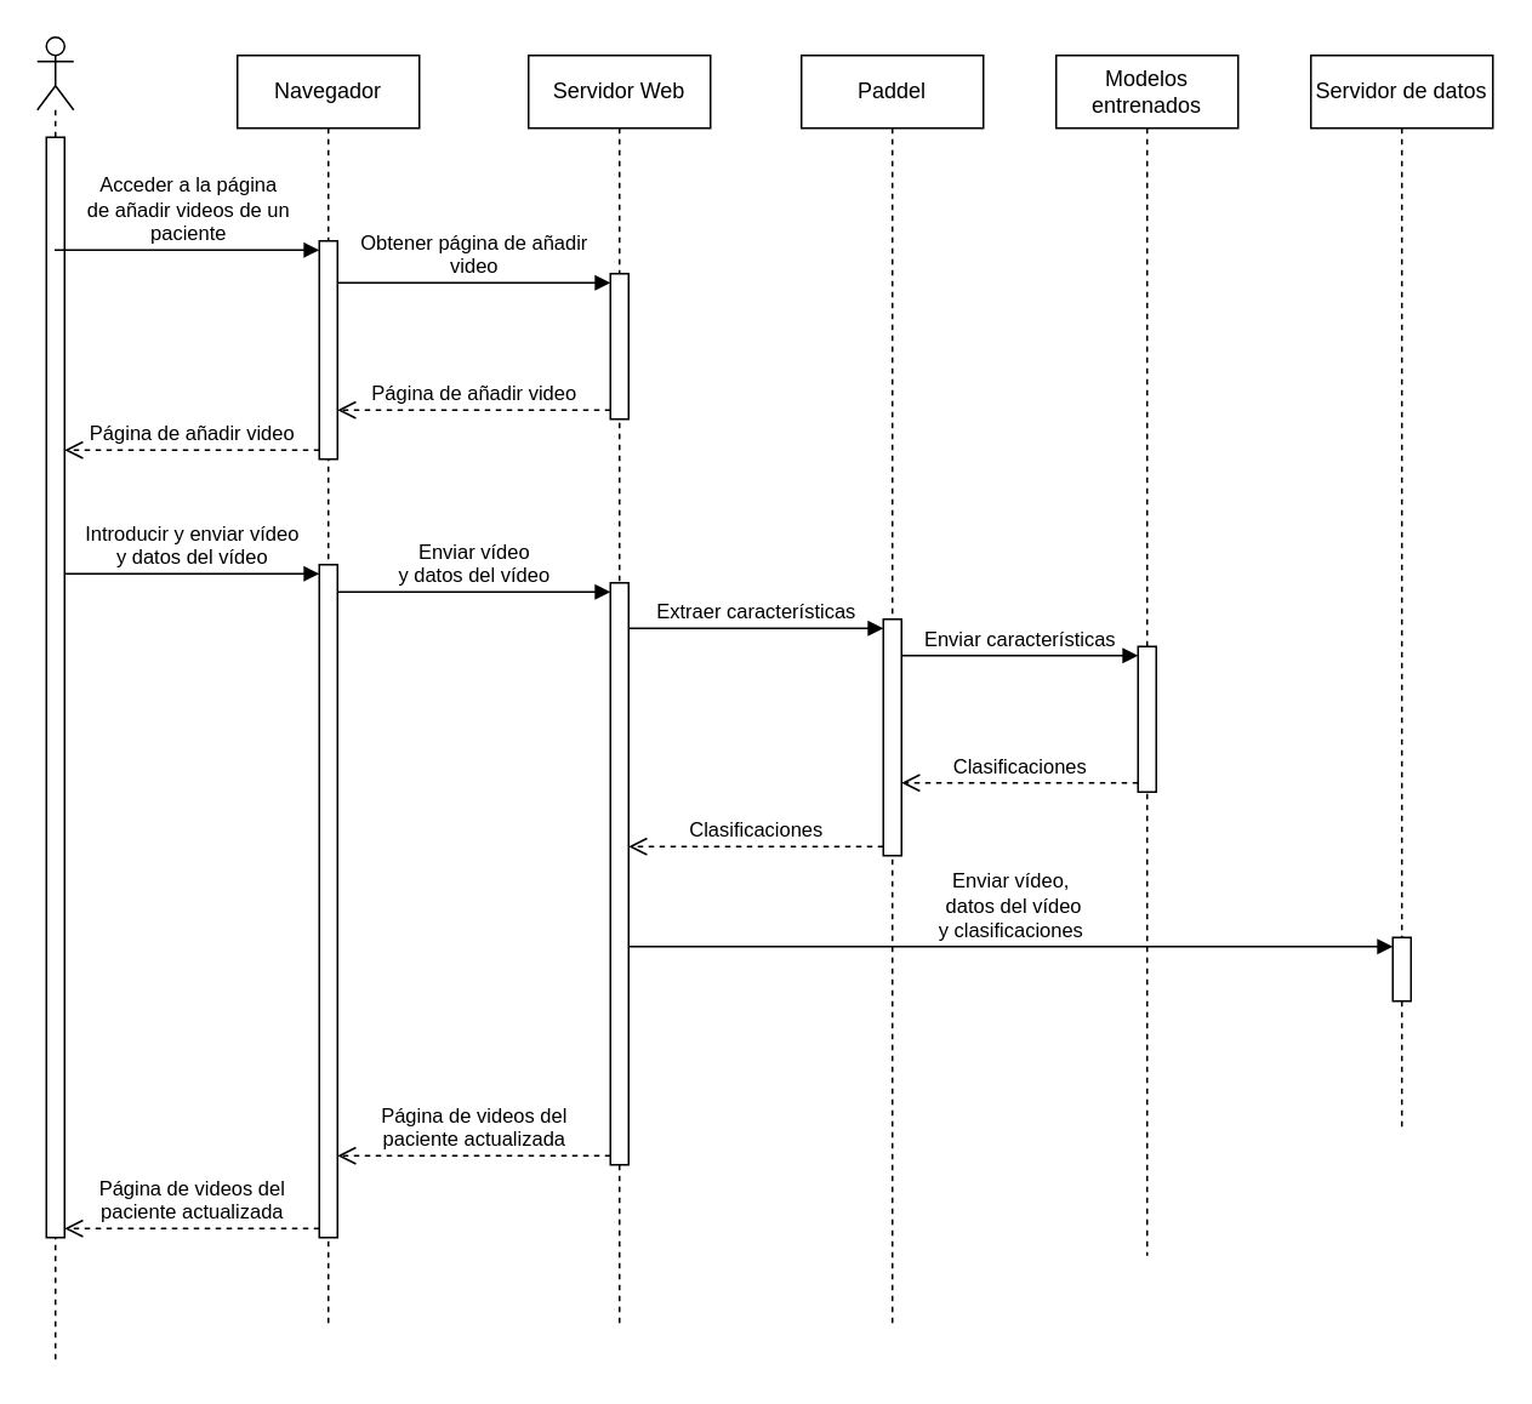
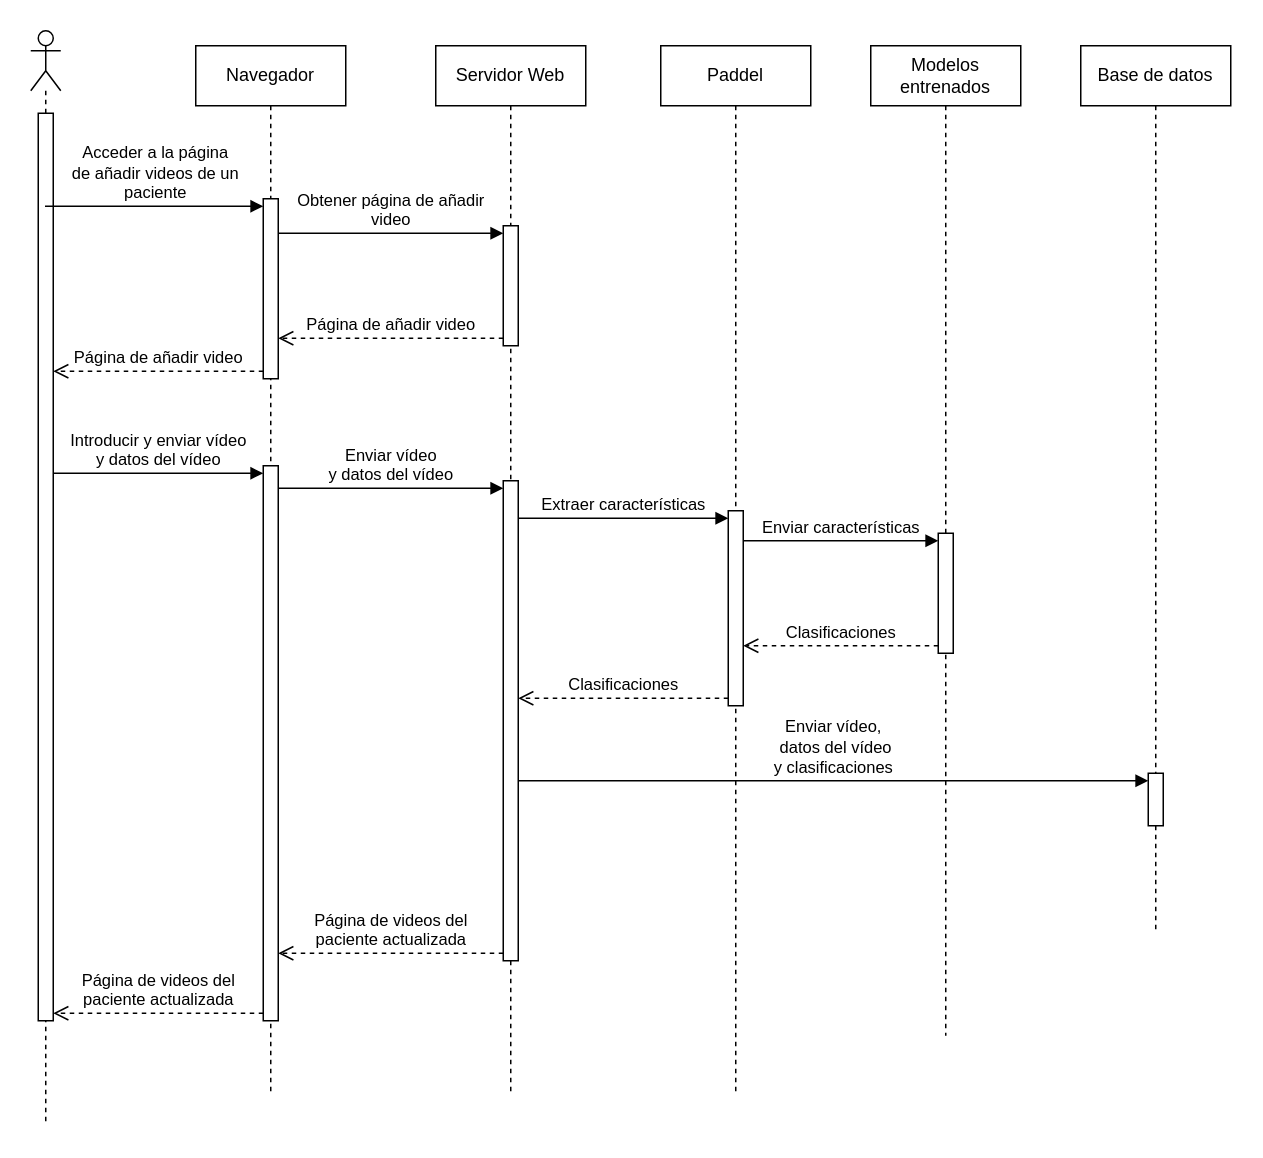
- <mxCell id="9" value="Servidor de datos" style="shape=umlLifeline;perimeter=lifelinePerimeter;whiteSpace=wrap;html=1;container=1;dropTarget=0;collapsible=0;recursiveResize=0;outlineConnect=0;portConstraint=eastwest;newEdgeStyle={&quot;curved&quot;:0,&quot;rounded&quot;:0};" vertex="1" parent="1"><mxGeometry x="720" y="30" width="100" height="590" as="geometry" /></mxCell>
+ <mxCell id="9" value="Base de datos" style="shape=umlLifeline;perimeter=lifelinePerimeter;whiteSpace=wrap;html=1;container=1;dropTarget=0;collapsible=0;recursiveResize=0;outlineConnect=0;portConstraint=eastwest;newEdgeStyle={&quot;curved&quot;:0,&quot;rounded&quot;:0};" vertex="1" parent="1"><mxGeometry x="720" y="30" width="100" height="590" as="geometry" /></mxCell>
